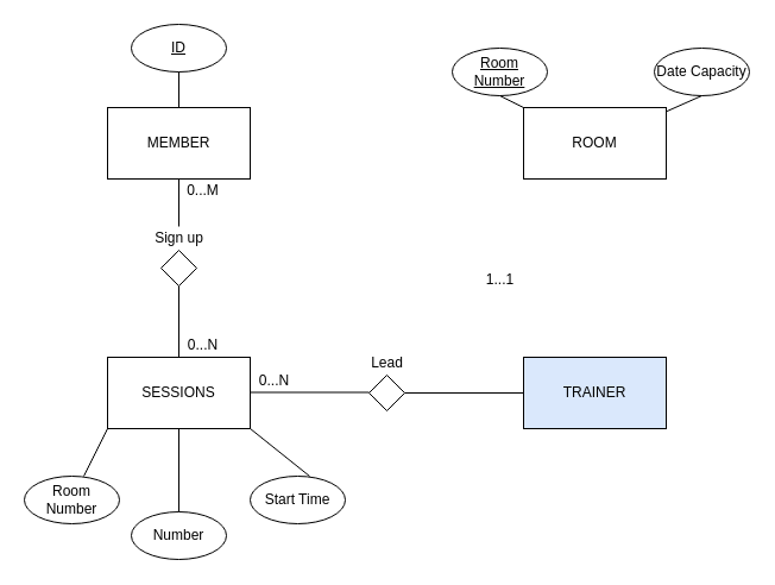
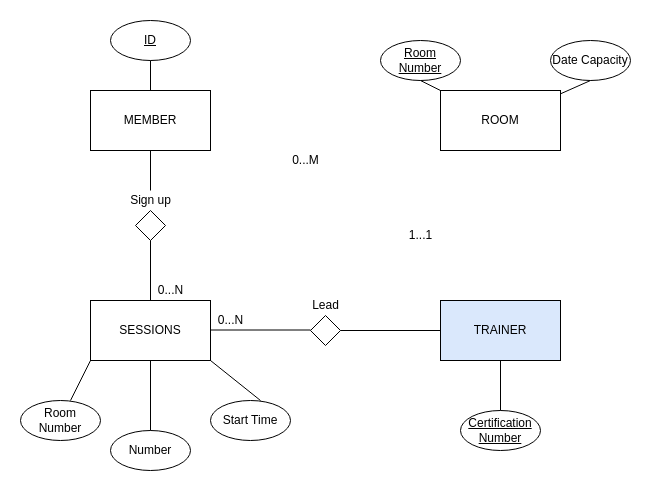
- <mxCell id="26" value="0...M" style="text;html=1;align=center;verticalAlign=middle;resizable=0;points=[];autosize=1;" parent="1" vertex="1"><mxGeometry as="geometry" y="150" x="150" height="20" width="40" /></mxCell>
+ <mxCell id="26" value="0...M" style="text;html=1;align=center;verticalAlign=middle;resizable=0;points=[];autosize=1;" parent="1" vertex="1"><mxGeometry x="285" y="150" as="geometry" height="20" width="40" /></mxCell>
+ <mxCell id="20" value="" style="endArrow=none;html=1;entryX=0.5;entryY=0;entryDx=0;entryDy=0;exitX=0.5;exitY=1;exitDx=0;exitDy=0;" target="19" parent="1" edge="1" source="6"><mxGeometry as="geometry" relative="1" height="50" width="50"><mxPoint as="sourcePoint" y="480" x="500" /><mxPoint as="targetPoint" y="750" x="80" /></mxGeometry></mxCell>
+ <mxCell id="19" value="&lt;u&gt;Certification Number&lt;/u&gt;" style="ellipse;whiteSpace=wrap;html=1;" parent="1" vertex="1"><mxGeometry as="geometry" y="410" x="460" height="40" width="80" /></mxCell>
